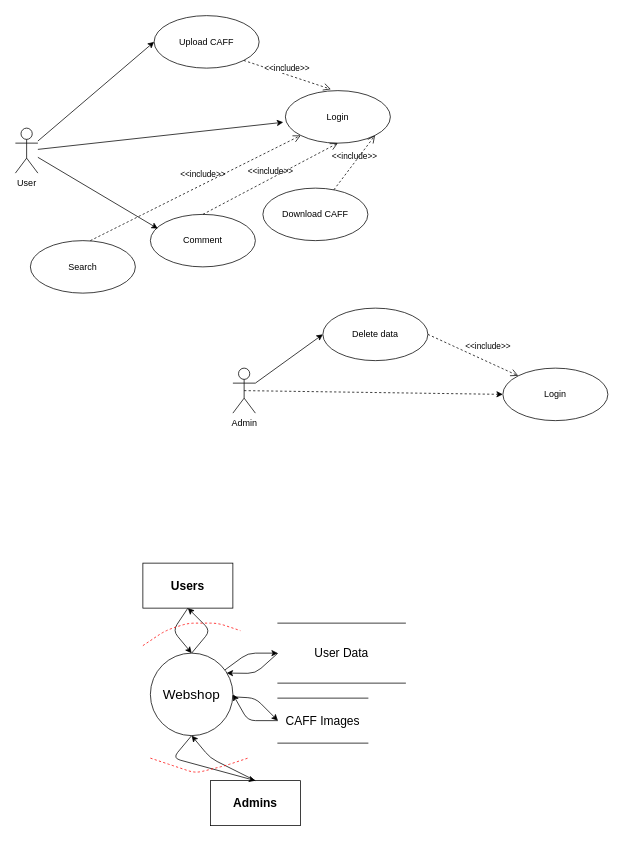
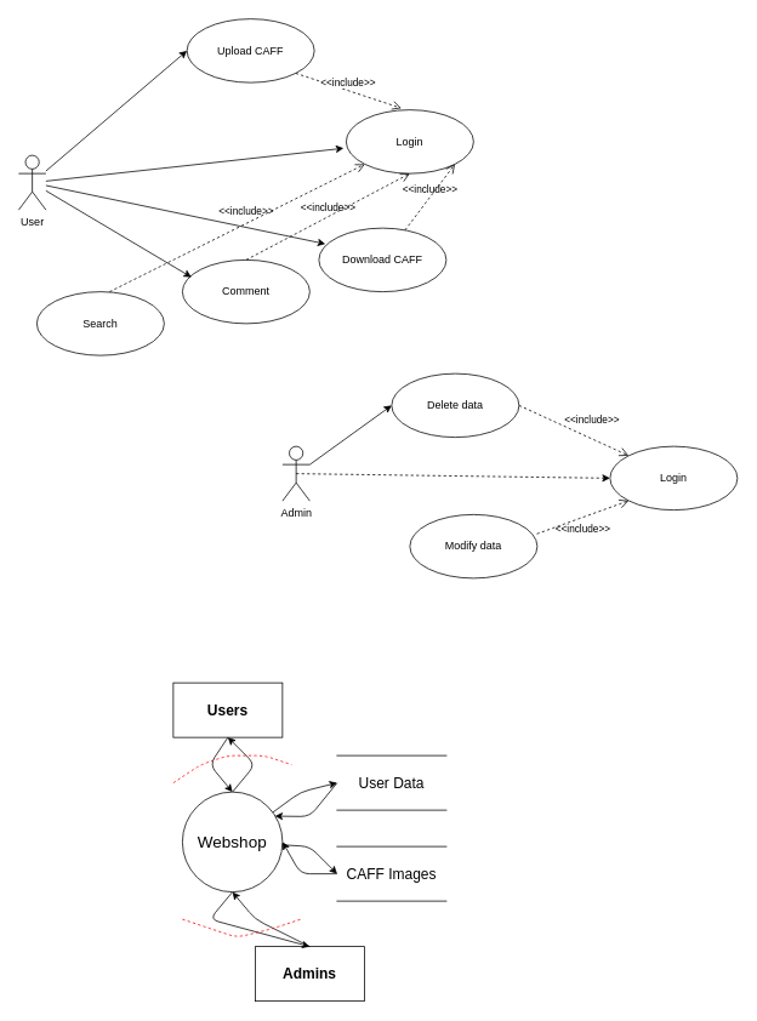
+ <mxCell id="12" value="" style="endArrow=classic;html=1;entryX=0.051;entryY=0.249;entryDx=0;entryDy=0;entryPerimeter=0;" edge="1" parent="1" source="2" target="5"><mxGeometry width="50" height="50" relative="1" as="geometry"><mxPoint x="100" y="270" as="sourcePoint" /><mxPoint x="150" y="220" as="targetPoint" /></mxGeometry></mxCell>
+ <mxCell id="38" value="&amp;lt;&amp;lt;include&amp;gt;&amp;gt;" style="html=1;verticalAlign=bottom;endArrow=open;dashed=1;endSize=8;entryX=0;entryY=1;entryDx=0;entryDy=0;labelBackgroundColor=#;exitX=0.997;exitY=0.303;exitDx=0;exitDy=0;exitPerimeter=0;" edge="1" parent="1" source="14" target="35"><mxGeometry x="-0.14" y="-21" relative="1" as="geometry"><mxPoint x="580" y="455" as="sourcePoint" /><mxPoint x="700.503" y="510.251" as="targetPoint" /><Array as="points" /><mxPoint as="offset" /></mxGeometry></mxCell>
+ <mxCell id="14" value="Modify data" style="ellipse;whiteSpace=wrap;html=1;" vertex="1" parent="1"><mxGeometry x="450" y="565" width="140" height="70" as="geometry" /></mxCell>
- <mxCell id="23" value="&lt;font style=&quot;font-size: 16px&quot;&gt;User Data&lt;/font&gt;" style="shape=partialRectangle;whiteSpace=wrap;html=1;left=0;right=0;fillColor=none;" vertex="1" parent="1"><mxGeometry x="370" y="830" width="170" height="80" as="geometry" /></mxCell>
+ <mxCell id="23" value="&lt;font style=&quot;font-size: 16px&quot;&gt;User Data&lt;/font&gt;" style="shape=partialRectangle;whiteSpace=wrap;html=1;left=0;right=0;fillColor=none;" vertex="1" parent="1"><mxGeometry x="370" y="830" width="120" height="60" as="geometry" /></mxCell>
